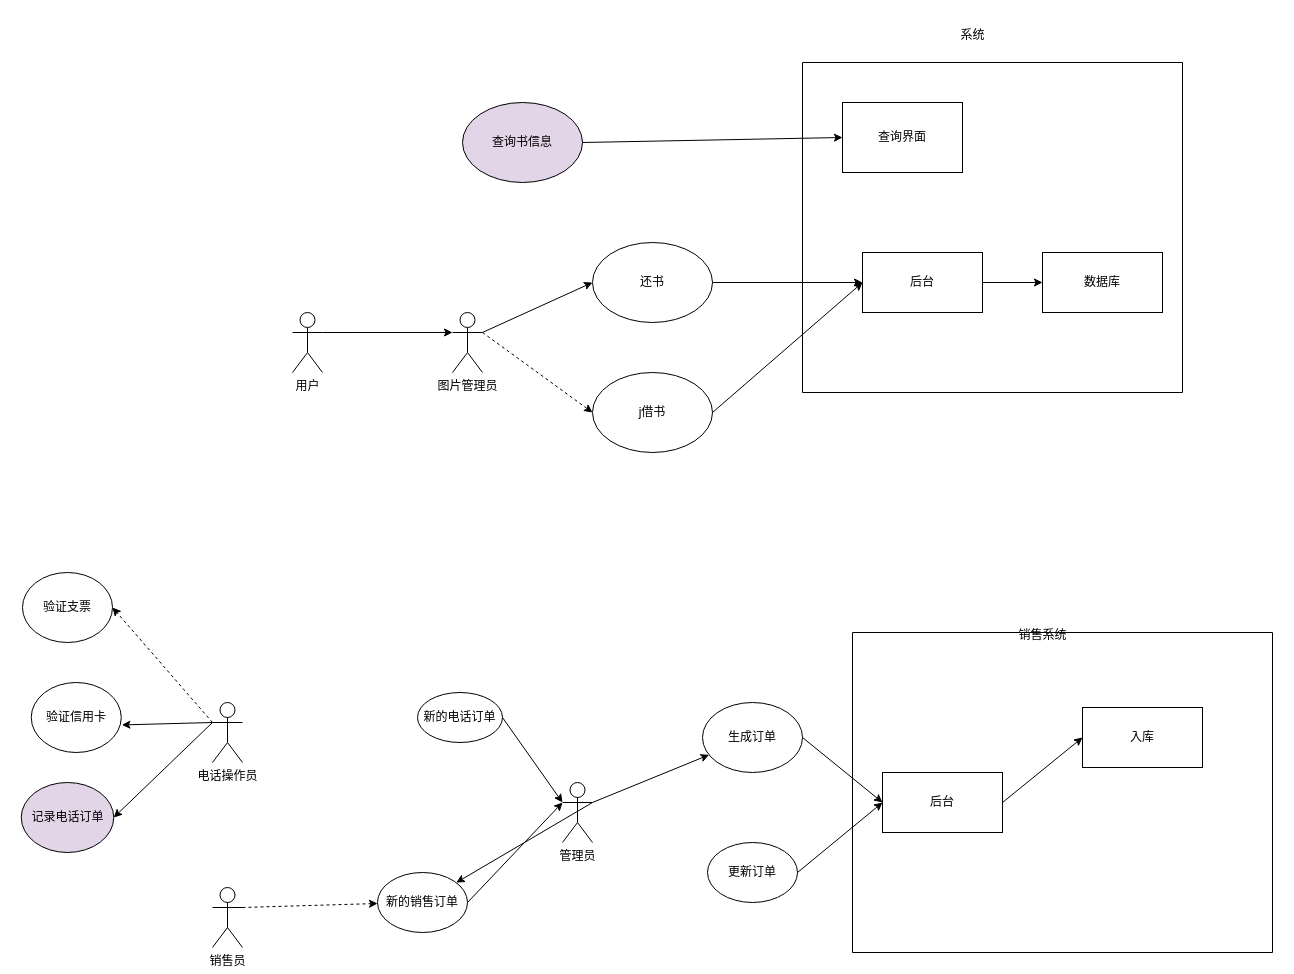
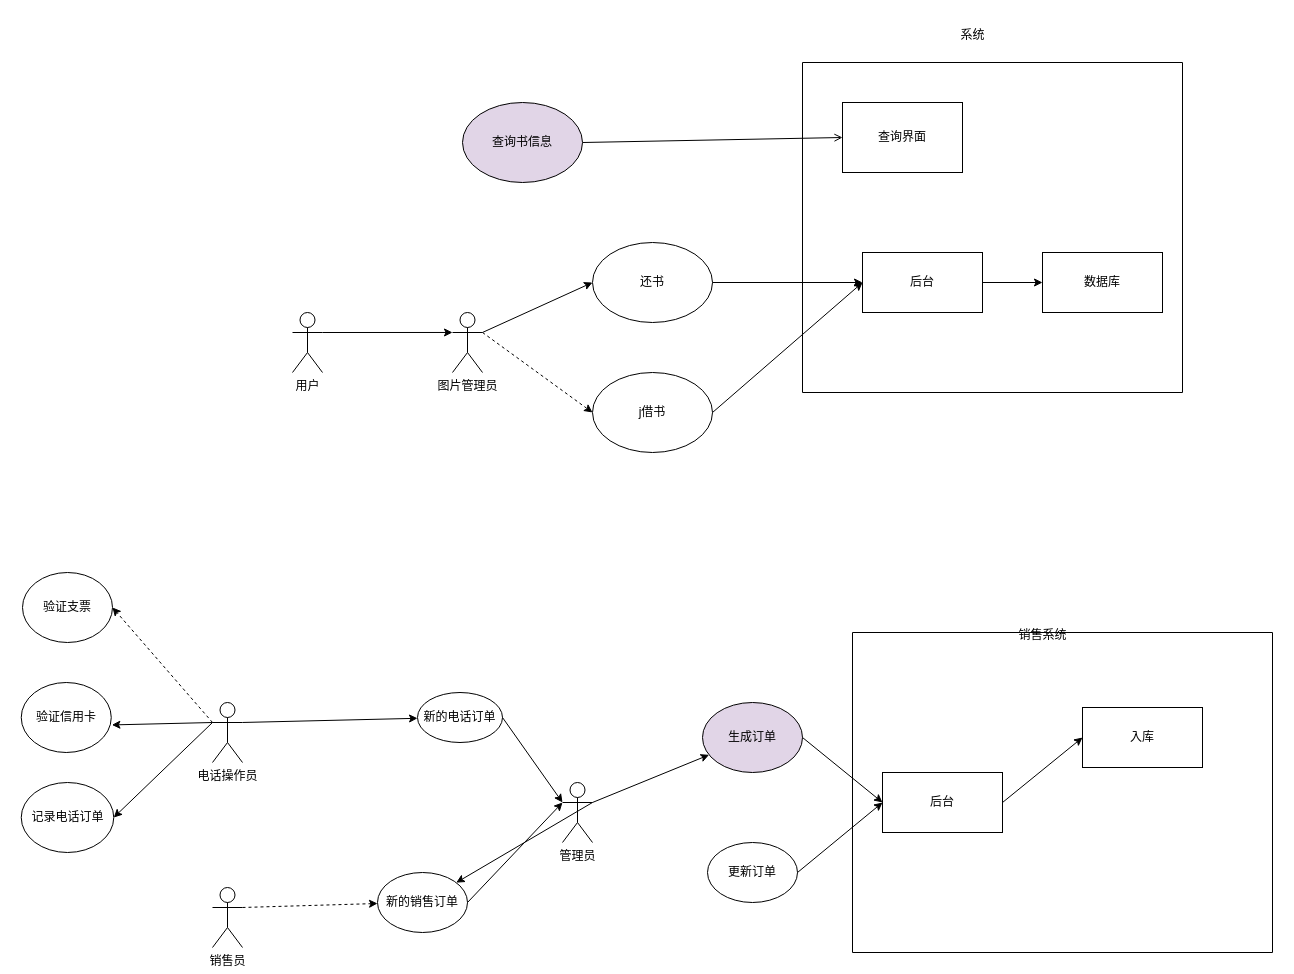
- <mxCell id="5" value="" style="endArrow=classic;html=1;rounded=0;exitX=1;exitY=0.5;exitDx=0;exitDy=0;entryX=0;entryY=0.5;entryDx=0;entryDy=0;" edge="1" parent="1" source="6" target="14"><mxGeometry width="50" height="50" relative="1" as="geometry"><mxPoint x="567" y="122" as="sourcePoint" /><mxPoint x="882" y="272" as="targetPoint" /></mxGeometry></mxCell>
+ <mxCell id="5" value="" style="endArrow=open;html=1;rounded=0;exitX=1;exitY=0.5;exitDx=0;exitDy=0;entryX=0;entryY=0.5;entryDx=0;entryDy=0;" edge="1" parent="1" source="6" target="14"><mxGeometry width="50" height="50" relative="1" as="geometry"><mxPoint x="567" y="122" as="sourcePoint" /><mxPoint x="882" y="272" as="targetPoint" /></mxGeometry></mxCell>
- <mxCell id="36" value="验证信用卡" style="ellipse;whiteSpace=wrap;html=1;" vertex="1" parent="1"><mxGeometry x="30.75" y="682" width="90" height="70" as="geometry" /></mxCell>
+ <mxCell id="36" value="验证信用卡" style="ellipse;whiteSpace=wrap;html=1;" vertex="1" parent="1"><mxGeometry x="20.75" y="682" width="90" height="70" as="geometry" /></mxCell>
+ <mxCell id="32" value="" style="endArrow=classic;html=1;rounded=0;exitX=1;exitY=0.333;exitDx=0;exitDy=0;exitPerimeter=0;" edge="1" parent="1" source="20" target="33"><mxGeometry width="50" height="50" relative="1" as="geometry"><mxPoint x="1102" y="862" as="sourcePoint" /><mxPoint x="572" y="652" as="targetPoint" /></mxGeometry></mxCell>
- <mxCell id="23" value="生成订单" style="ellipse;whiteSpace=wrap;html=1;" vertex="1" parent="1"><mxGeometry x="702" y="702" width="100" height="70" as="geometry" /></mxCell>
+ <mxCell id="23" value="生成订单" style="ellipse;whiteSpace=wrap;html=1;fillColor=#e1d5e7;" vertex="1" parent="1"><mxGeometry x="702" y="702" width="100" height="70" as="geometry" /></mxCell>
- <mxCell id="37" value="记录电话订单" style="ellipse;whiteSpace=wrap;html=1;fillColor=#e1d5e7;" vertex="1" parent="1"><mxGeometry x="20.75" y="782" width="92.5" height="70" as="geometry" /></mxCell>
+ <mxCell id="37" value="记录电话订单" style="ellipse;whiteSpace=wrap;html=1;" vertex="1" parent="1"><mxGeometry x="20.75" y="782" width="92.5" height="70" as="geometry" /></mxCell>
